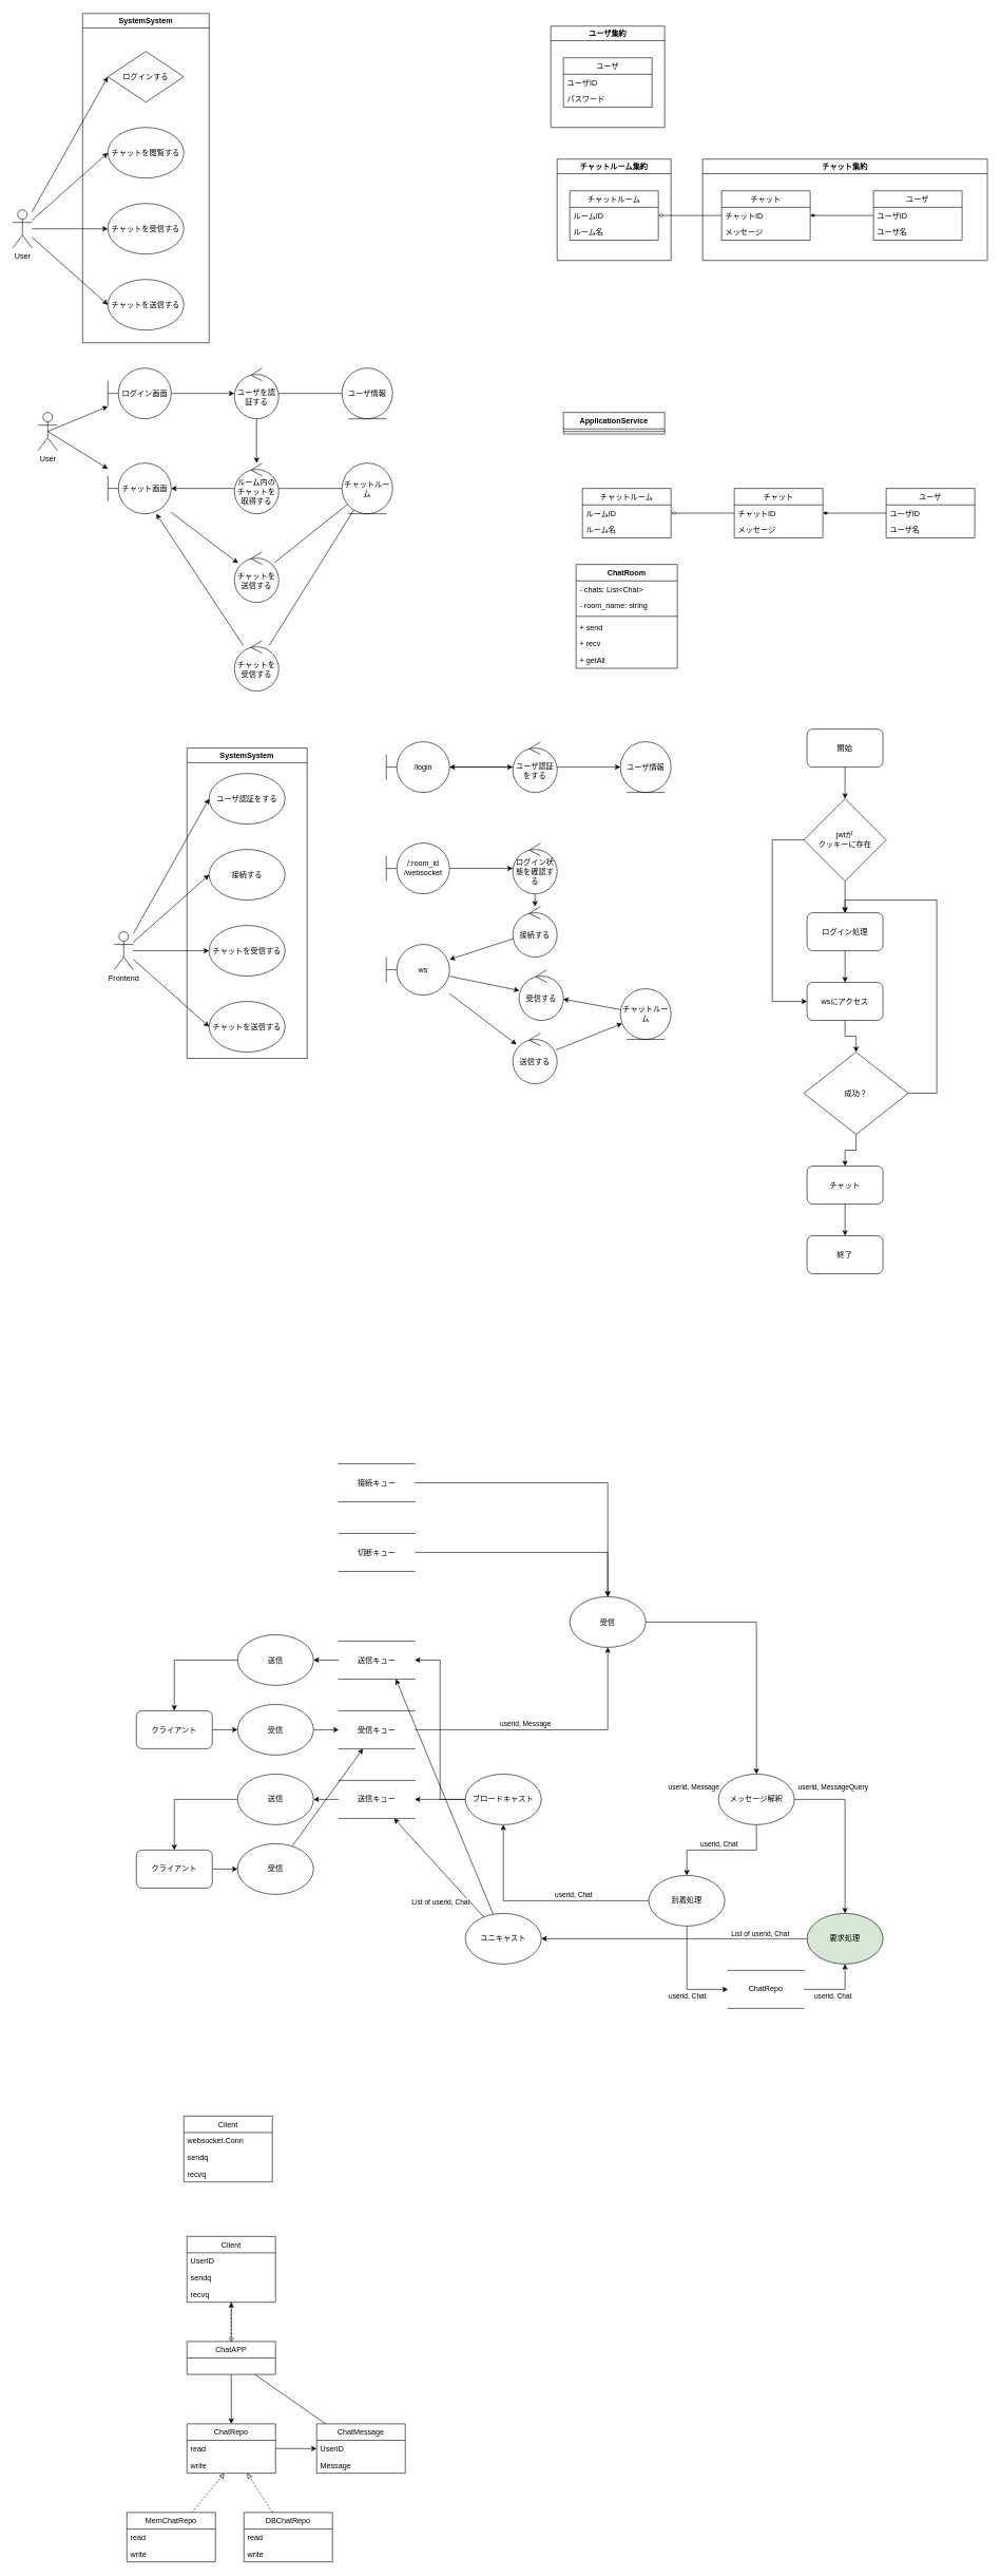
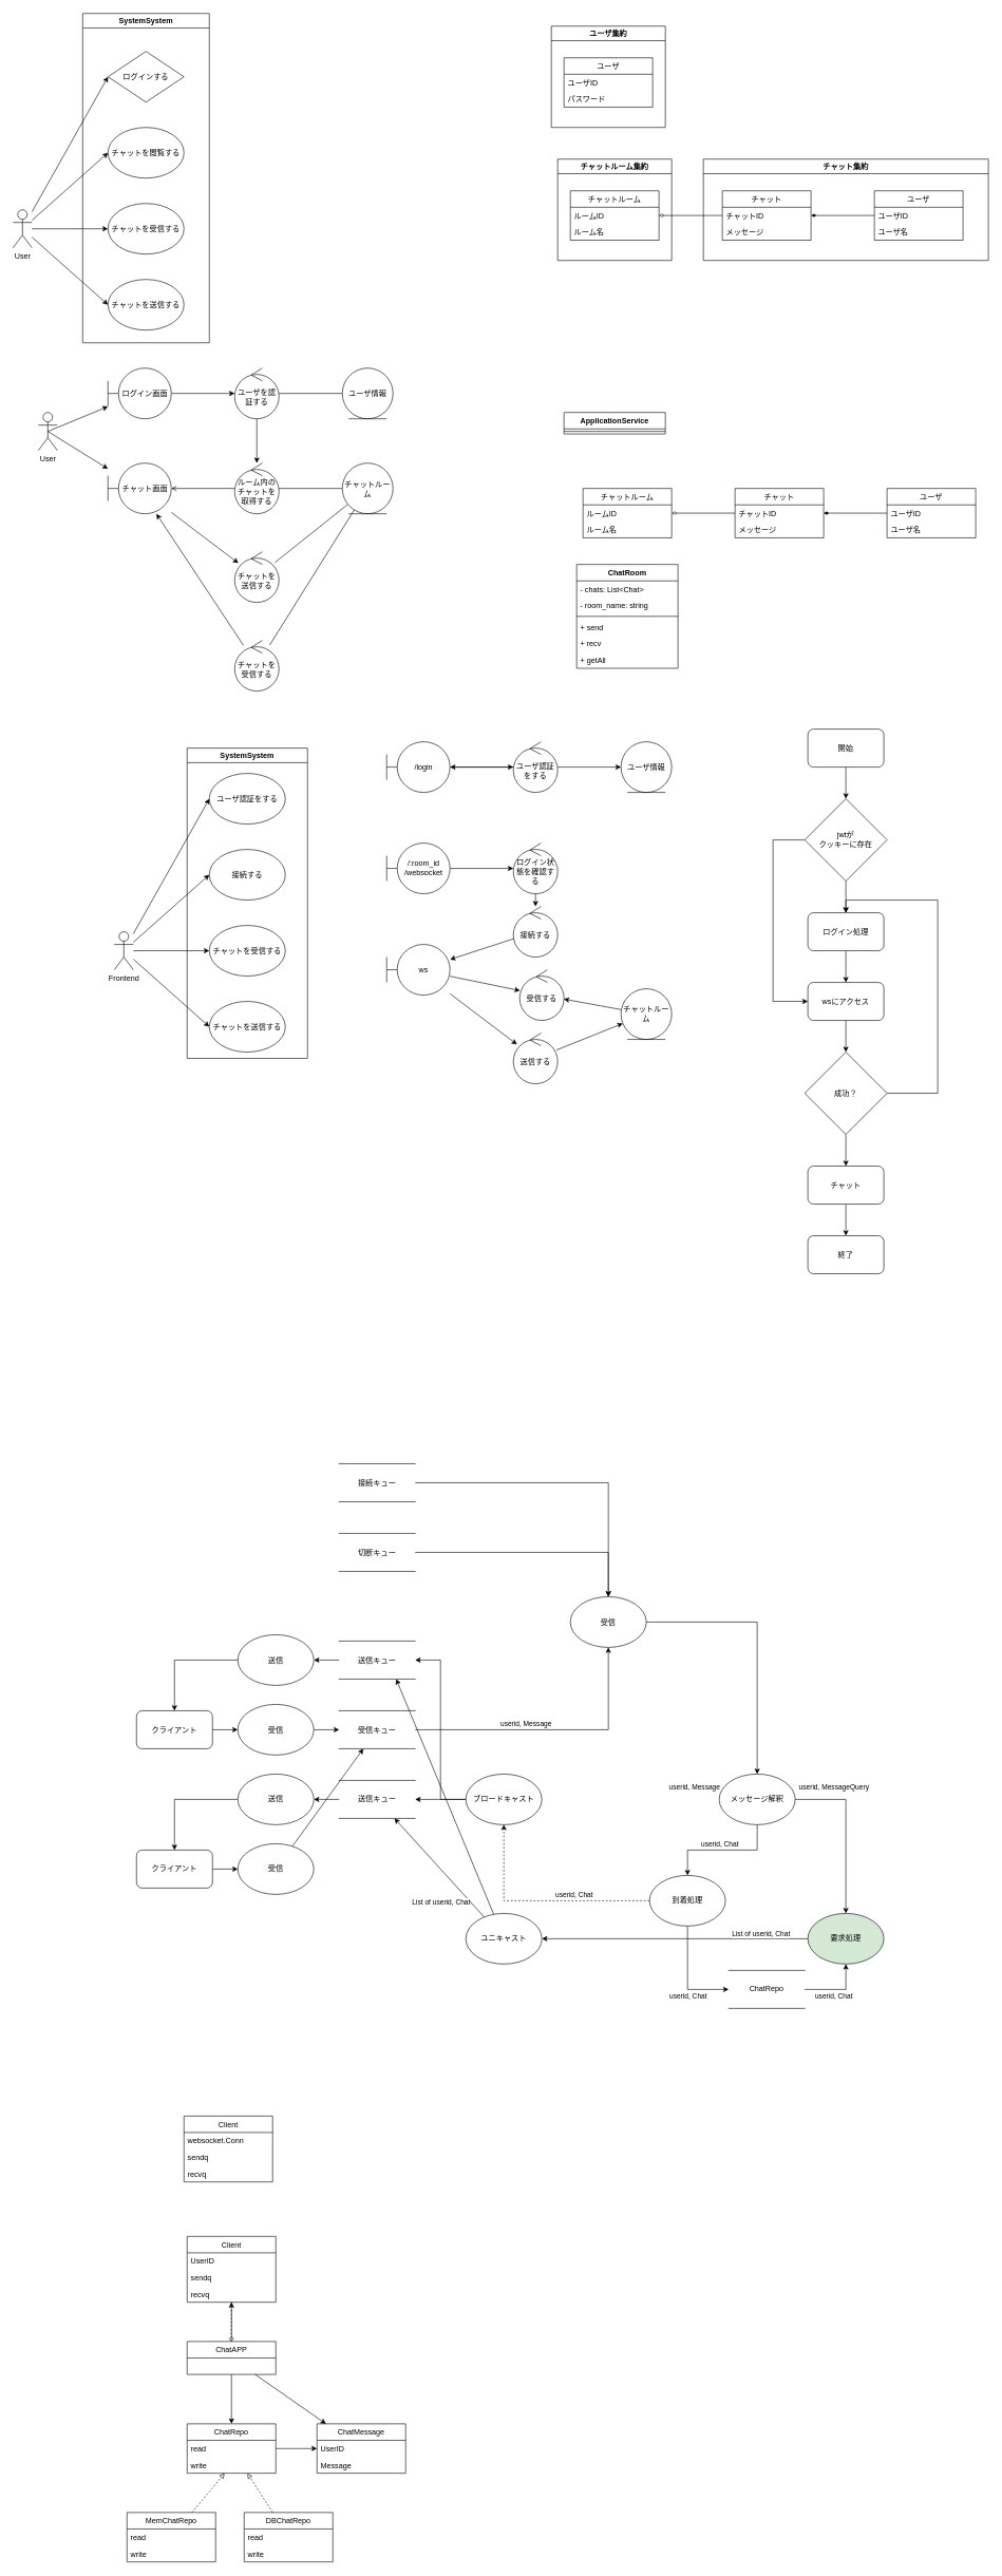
- <mxCell id="23" style="edgeStyle=none;rounded=0;orthogonalLoop=1;jettySize=auto;html=1;endArrow=classic;endFill=1;" parent="1" source="25" target="18" edge="1"><mxGeometry relative="1" as="geometry" /></mxCell>
+ <mxCell id="23" style="edgeStyle=none;rounded=0;orthogonalLoop=1;jettySize=auto;html=1;endArrow=open;endFill=1;" parent="1" source="25" target="18" edge="1"><mxGeometry relative="1" as="geometry" /></mxCell>
- <mxCell id="110" value="成功？" style="rhombus;whiteSpace=wrap;html=1;" parent="1" vertex="1"><mxGeometry x="1270" y="1660" width="165" height="130" as="geometry" /></mxCell>
+ <mxCell id="110" value="成功？" style="rhombus;whiteSpace=wrap;html=1;" parent="1" vertex="1"><mxGeometry x="1270" y="1660" width="130" height="130" as="geometry" /></mxCell>
- <mxCell id="144" style="edgeStyle=orthogonalEdgeStyle;rounded=0;orthogonalLoop=1;jettySize=auto;html=1;entryX=0.5;entryY=1;entryDx=0;entryDy=0;" parent="1" source="145" target="131" edge="1"><mxGeometry relative="1" as="geometry" /></mxCell>
+ <mxCell id="144" style="edgeStyle=orthogonalEdgeStyle;rounded=0;orthogonalLoop=1;jettySize=auto;html=1;entryX=0.5;entryY=1;entryDx=0;entryDy=0;dashed=1;" parent="1" source="145" target="131" edge="1"><mxGeometry relative="1" as="geometry" /></mxCell>
- <mxCell id="180" style="edgeStyle=none;rounded=0;orthogonalLoop=1;jettySize=auto;html=1;endArrow=none;endFill=1;" parent="1" source="181" target="175" edge="1"><mxGeometry relative="1" as="geometry" /></mxCell>
+ <mxCell id="180" style="edgeStyle=none;rounded=0;orthogonalLoop=1;jettySize=auto;html=1;endArrow=classic;endFill=1;" parent="1" source="181" target="175" edge="1"><mxGeometry relative="1" as="geometry" /></mxCell>
